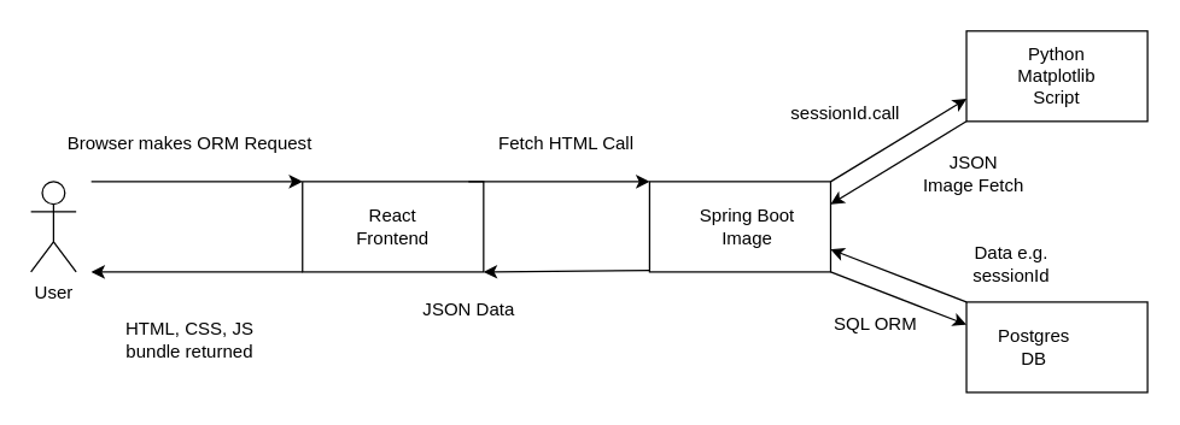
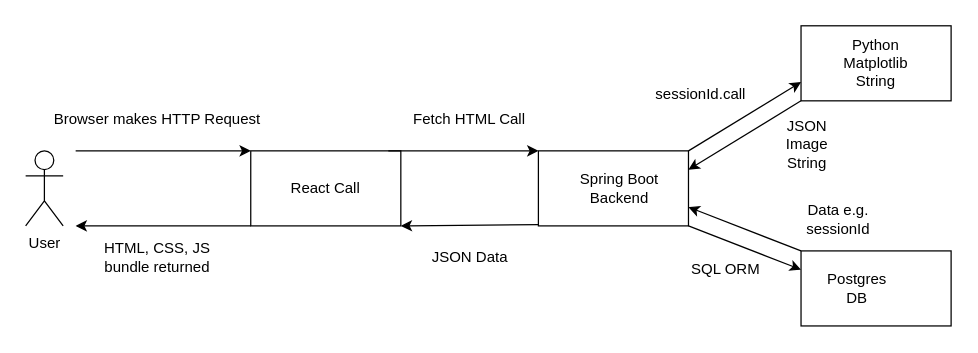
- <mxCell id="17" value="Python Matplotlib Script" style="text;html=1;strokeColor=none;fillColor=none;align=center;verticalAlign=middle;whiteSpace=wrap;rounded=0;" vertex="1" parent="1"><mxGeometry x="670" y="35" width="60" height="30" as="geometry" /></mxCell>
+ <mxCell id="17" value="Python Matplotlib String" style="text;html=1;strokeColor=none;fillColor=none;align=center;verticalAlign=middle;whiteSpace=wrap;rounded=0;" vertex="1" parent="1"><mxGeometry x="670" y="35" width="60" height="30" as="geometry" /></mxCell>
- <mxCell id="5" value="Browser makes ORM Request" style="text;html=1;align=center;verticalAlign=middle;resizable=0;points=[];autosize=1;strokeColor=none;fillColor=none;" vertex="1" parent="1"><mxGeometry x="30" y="80" width="190" height="30" as="geometry" /></mxCell>
+ <mxCell id="5" value="Browser makes HTTP Request" style="text;html=1;align=center;verticalAlign=middle;resizable=0;points=[];autosize=1;strokeColor=none;fillColor=none;" vertex="1" parent="1"><mxGeometry x="30" y="80" width="190" height="30" as="geometry" /></mxCell>
- <mxCell id="20" value="JSON Image Fetch" style="text;html=1;strokeColor=none;fillColor=none;align=center;verticalAlign=middle;whiteSpace=wrap;rounded=0;" vertex="1" parent="1"><mxGeometry x="610" y="100" width="70" height="30" as="geometry" /></mxCell>
+ <mxCell id="20" value="JSON Image String" style="text;html=1;strokeColor=none;fillColor=none;align=center;verticalAlign=middle;whiteSpace=wrap;rounded=0;" vertex="1" parent="1"><mxGeometry x="610" y="100" width="70" height="30" as="geometry" /></mxCell>
- <mxCell id="8" value="React Frontend" style="text;html=1;strokeColor=none;fillColor=none;align=center;verticalAlign=middle;whiteSpace=wrap;rounded=0;" vertex="1" parent="1"><mxGeometry x="230" y="135" width="60" height="30" as="geometry" /></mxCell>
+ <mxCell id="8" value="React Call" style="text;html=1;strokeColor=none;fillColor=none;align=center;verticalAlign=middle;whiteSpace=wrap;rounded=0;" vertex="1" parent="1"><mxGeometry x="230" y="135" width="60" height="30" as="geometry" /></mxCell>
- <mxCell id="14" value="Spring Boot Image" style="text;html=1;strokeColor=none;fillColor=none;align=center;verticalAlign=middle;whiteSpace=wrap;rounded=0;" vertex="1" parent="1"><mxGeometry x="460" y="135" width="70" height="30" as="geometry" /></mxCell>
+ <mxCell id="14" value="Spring Boot Backend" style="text;html=1;strokeColor=none;fillColor=none;align=center;verticalAlign=middle;whiteSpace=wrap;rounded=0;" vertex="1" parent="1"><mxGeometry x="460" y="135" width="70" height="30" as="geometry" /></mxCell>
- <mxCell id="13" value="JSON Data" style="text;html=1;strokeColor=none;fillColor=none;align=center;verticalAlign=middle;whiteSpace=wrap;rounded=0;" vertex="1" parent="1"><mxGeometry x="272.5" y="190" width="75" height="30" as="geometry" /></mxCell>
+ <mxCell id="13" value="JSON Data" style="text;html=1;strokeColor=none;fillColor=none;align=center;verticalAlign=middle;whiteSpace=wrap;rounded=0;" vertex="1" parent="1"><mxGeometry x="337.5" y="190" width="75" height="30" as="geometry" /></mxCell>
- <mxCell id="7" value="HTML, CSS, JS bundle returned" style="text;html=1;strokeColor=none;fillColor=none;align=center;verticalAlign=middle;whiteSpace=wrap;rounded=0;" vertex="1" parent="1"><mxGeometry x="72.5" y="210" width="105" height="30" as="geometry" /></mxCell>
+ <mxCell id="7" value="HTML, CSS, JS bundle returned" style="text;html=1;strokeColor=none;fillColor=none;align=center;verticalAlign=middle;whiteSpace=wrap;rounded=0;" vertex="1" parent="1"><mxGeometry x="72.5" y="190" width="105" height="30" as="geometry" /></mxCell>
